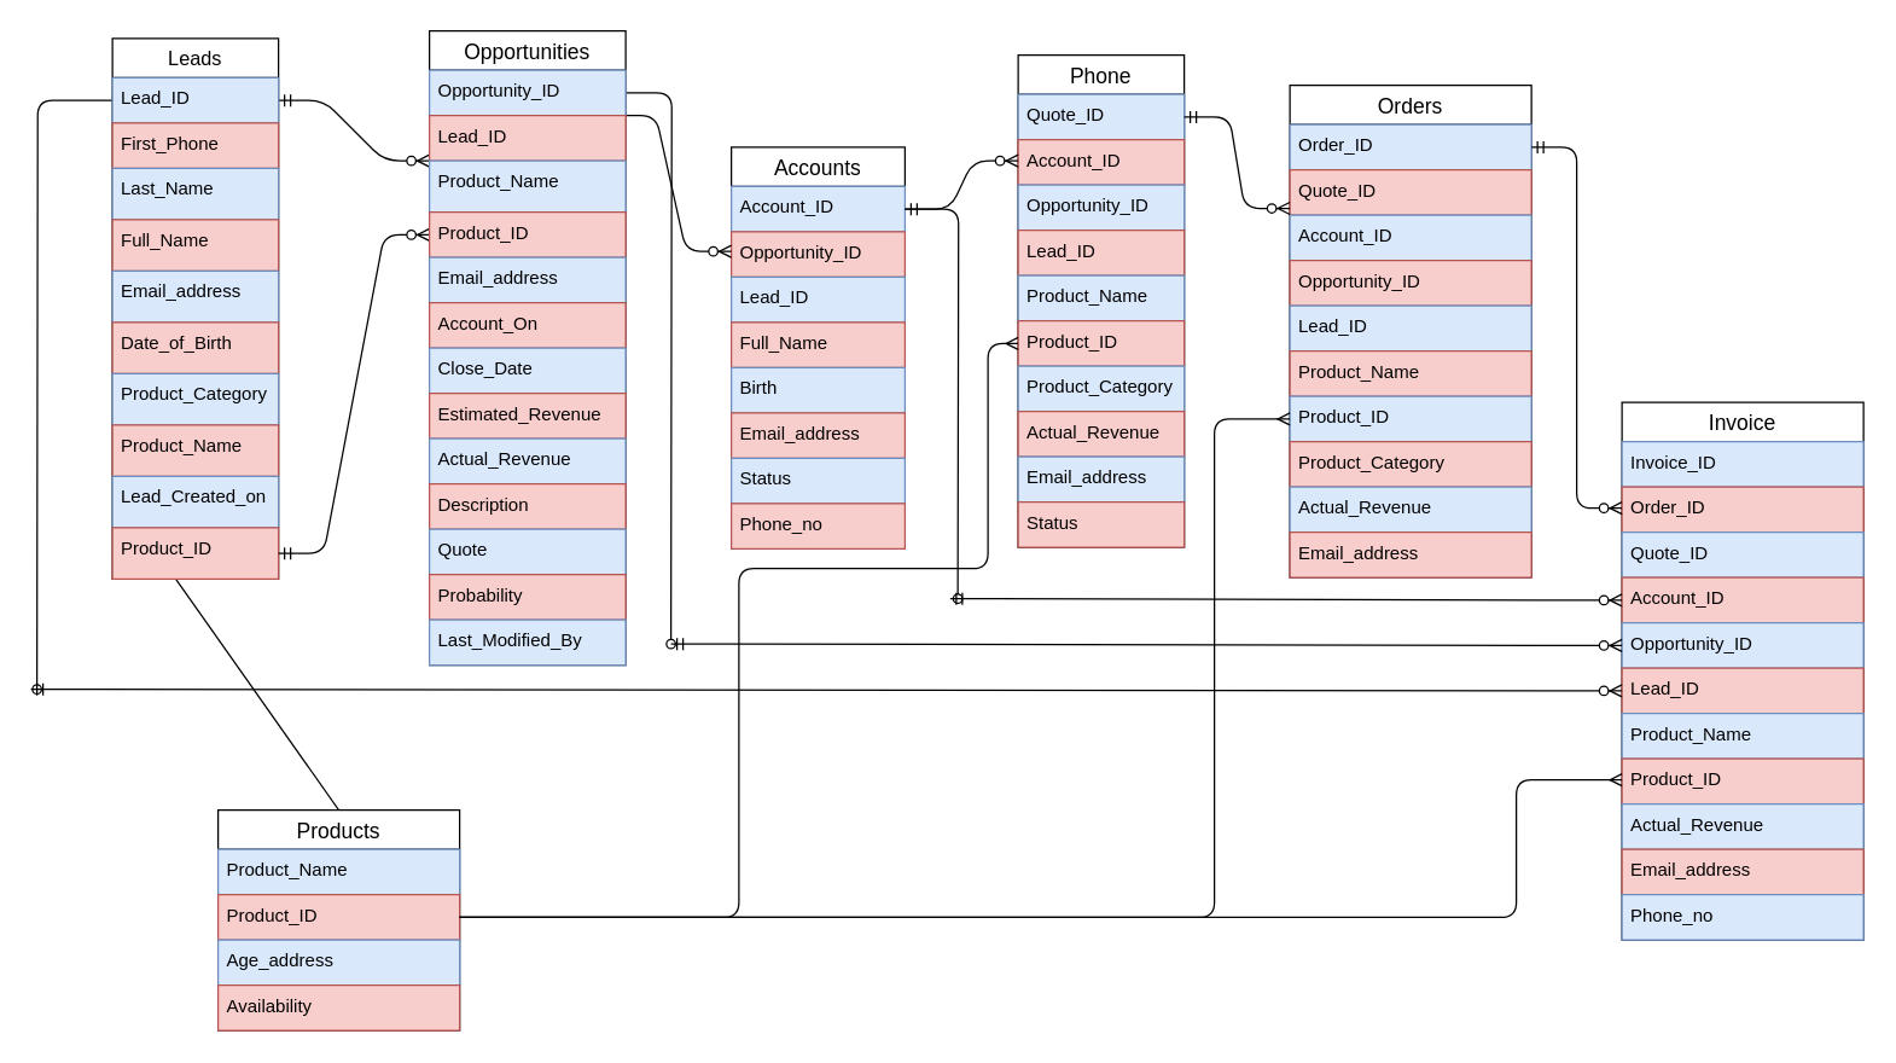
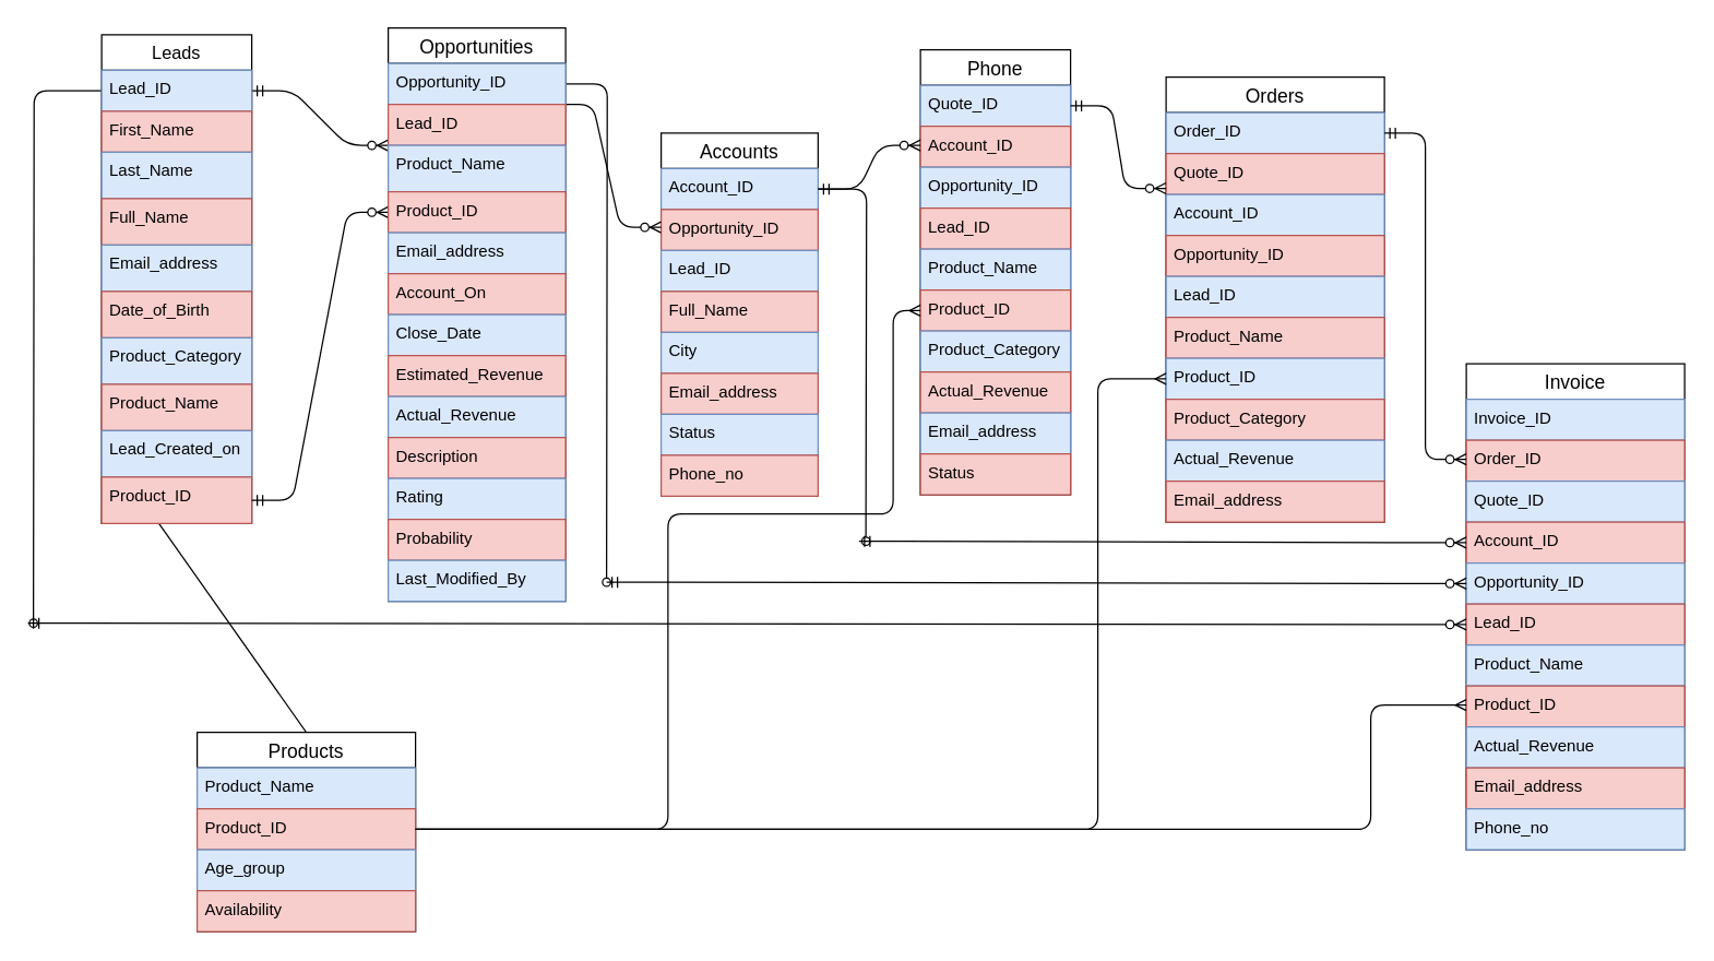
- <mxCell id="33" value="First_Phone" style="text;strokeColor=#b85450;fillColor=#f8cecc;spacingLeft=4;spacingRight=4;overflow=hidden;rotatable=0;points=[[0,0.5],[1,0.5]];portConstraint=eastwest;fontSize=12;" vertex="1" parent="31"><mxGeometry y="56" width="110" height="30" as="geometry" /></mxCell>
+ <mxCell id="33" value="First_Name" style="text;strokeColor=#b85450;fillColor=#f8cecc;spacingLeft=4;spacingRight=4;overflow=hidden;rotatable=0;points=[[0,0.5],[1,0.5]];portConstraint=eastwest;fontSize=12;" vertex="1" parent="31"><mxGeometry y="56" width="110" height="30" as="geometry" /></mxCell>
- <mxCell id="25" value="Birth" style="text;strokeColor=#6c8ebf;fillColor=#dae8fc;spacingLeft=4;spacingRight=4;overflow=hidden;rotatable=0;points=[[0,0.5],[1,0.5]];portConstraint=eastwest;fontSize=12;" vertex="1" parent="20"><mxGeometry y="146" width="115" height="30" as="geometry" /></mxCell>
+ <mxCell id="25" value="City" style="text;strokeColor=#6c8ebf;fillColor=#dae8fc;spacingLeft=4;spacingRight=4;overflow=hidden;rotatable=0;points=[[0,0.5],[1,0.5]];portConstraint=eastwest;fontSize=12;" vertex="1" parent="20"><mxGeometry y="146" width="115" height="30" as="geometry" /></mxCell>
- <mxCell id="88" value="Quote" style="text;strokeColor=#6c8ebf;fillColor=#dae8fc;spacingLeft=4;spacingRight=4;overflow=hidden;rotatable=0;points=[[0,0.5],[1,0.5]];portConstraint=eastwest;fontSize=12;" vertex="1" parent="77"><mxGeometry y="330" width="130" height="30" as="geometry" /></mxCell>
+ <mxCell id="88" value="Rating" style="text;strokeColor=#6c8ebf;fillColor=#dae8fc;spacingLeft=4;spacingRight=4;overflow=hidden;rotatable=0;points=[[0,0.5],[1,0.5]];portConstraint=eastwest;fontSize=12;" vertex="1" parent="77"><mxGeometry y="330" width="130" height="30" as="geometry" /></mxCell>
- <mxCell id="17" value="Age_address" style="text;strokeColor=#6c8ebf;fillColor=#dae8fc;spacingLeft=4;spacingRight=4;overflow=hidden;rotatable=0;points=[[0,0.5],[1,0.5]];portConstraint=eastwest;fontSize=12;" vertex="1" parent="14"><mxGeometry y="86" width="160" height="30" as="geometry" /></mxCell>
+ <mxCell id="17" value="Age_group" style="text;strokeColor=#6c8ebf;fillColor=#dae8fc;spacingLeft=4;spacingRight=4;overflow=hidden;rotatable=0;points=[[0,0.5],[1,0.5]];portConstraint=eastwest;fontSize=12;" vertex="1" parent="14"><mxGeometry y="86" width="160" height="30" as="geometry" /></mxCell>
